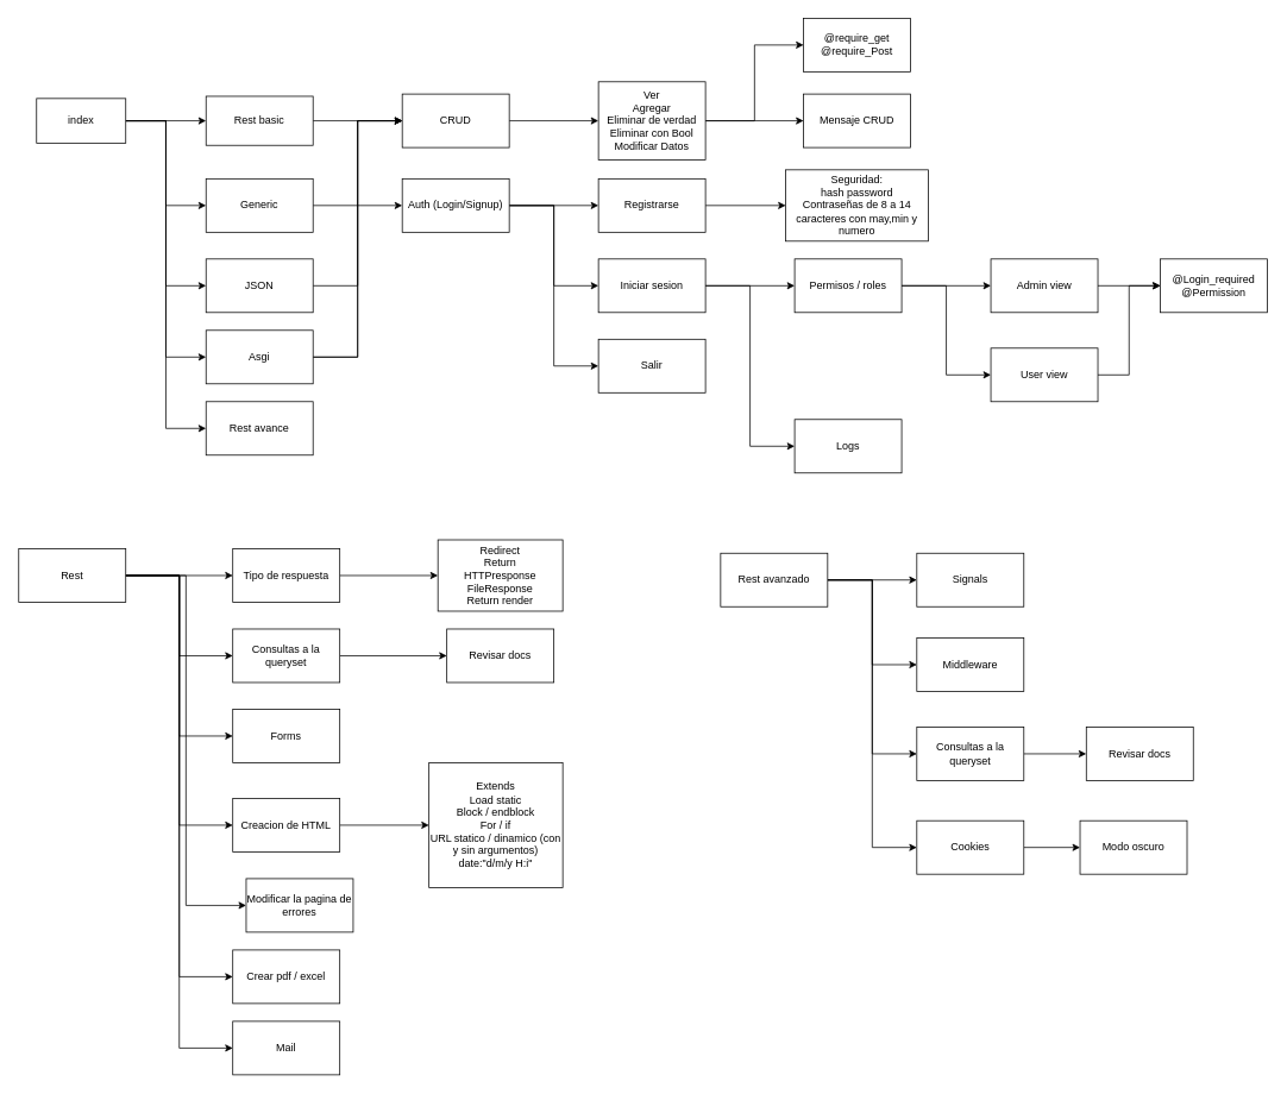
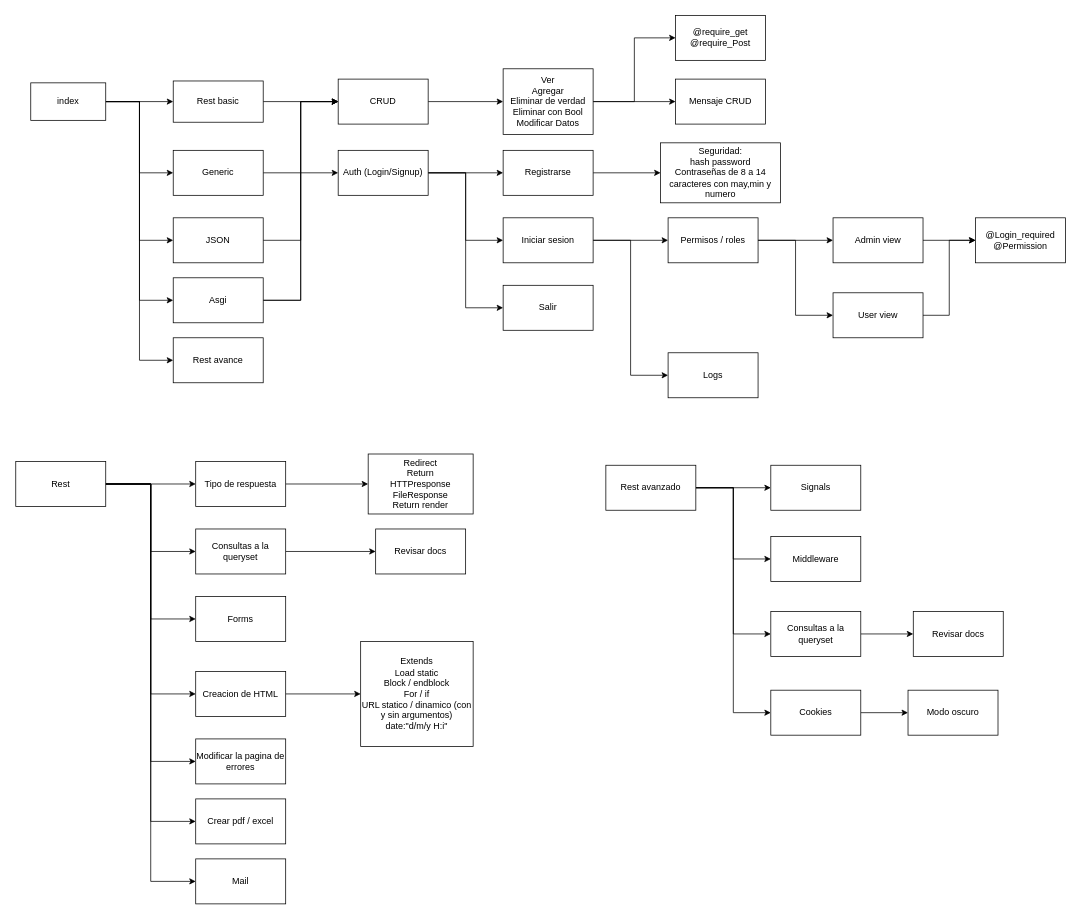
- <mxCell id="57" value="Modificar la pagina de errores" style="rounded=0;whiteSpace=wrap;html=1;" vertex="1" parent="1"><mxGeometry x="275" y="985" width="120" height="60" as="geometry" /></mxCell>
+ <mxCell id="57" value="Modificar la pagina de errores" style="rounded=0;whiteSpace=wrap;html=1;" vertex="1" parent="1"><mxGeometry x="260" y="985" width="120" height="60" as="geometry" /></mxCell>
